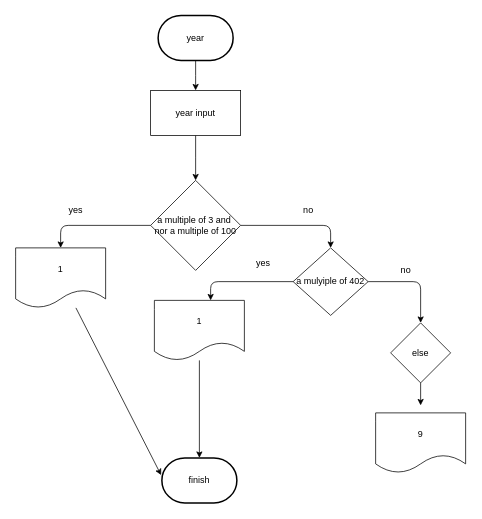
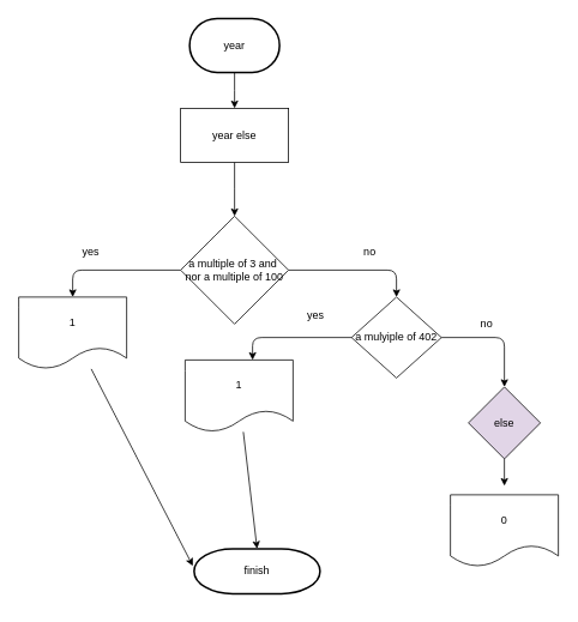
- <mxCell id="5" value="year input" style="rounded=0;whiteSpace=wrap;html=1;" parent="1" vertex="1"><mxGeometry x="200" y="120" width="120" height="60" as="geometry" /></mxCell>
+ <mxCell id="5" value="year else" style="rounded=0;whiteSpace=wrap;html=1;" parent="1" vertex="1"><mxGeometry x="200" y="120" width="120" height="60" as="geometry" /></mxCell>
- <mxCell id="18" value="else" style="rhombus;whiteSpace=wrap;html=1;" parent="1" vertex="1"><mxGeometry x="520" y="430" width="80" height="80" as="geometry" /></mxCell>
+ <mxCell id="18" value="else" style="rhombus;whiteSpace=wrap;html=1;fillColor=#e1d5e7;" parent="1" vertex="1"><mxGeometry x="520" y="430" width="80" height="80" as="geometry" /></mxCell>
- <mxCell id="19" value="9" style="shape=document;whiteSpace=wrap;html=1;boundedLbl=1;" parent="1" vertex="1"><mxGeometry x="500" y="550" width="120" height="80" as="geometry" /></mxCell>
+ <mxCell id="19" value="0" style="shape=document;whiteSpace=wrap;html=1;boundedLbl=1;" parent="1" vertex="1"><mxGeometry x="500" y="550" width="120" height="80" as="geometry" /></mxCell>
- <mxCell id="6" value="finish" style="strokeWidth=2;html=1;shape=mxgraph.flowchart.terminator;whiteSpace=wrap;" parent="1" vertex="1"><mxGeometry x="215" y="610" width="100" height="60" as="geometry" /></mxCell>
+ <mxCell id="6" value="finish" style="strokeWidth=2;html=1;shape=mxgraph.flowchart.terminator;whiteSpace=wrap;" parent="1" vertex="1"><mxGeometry x="215" y="610" width="140" height="50" as="geometry" /></mxCell>
